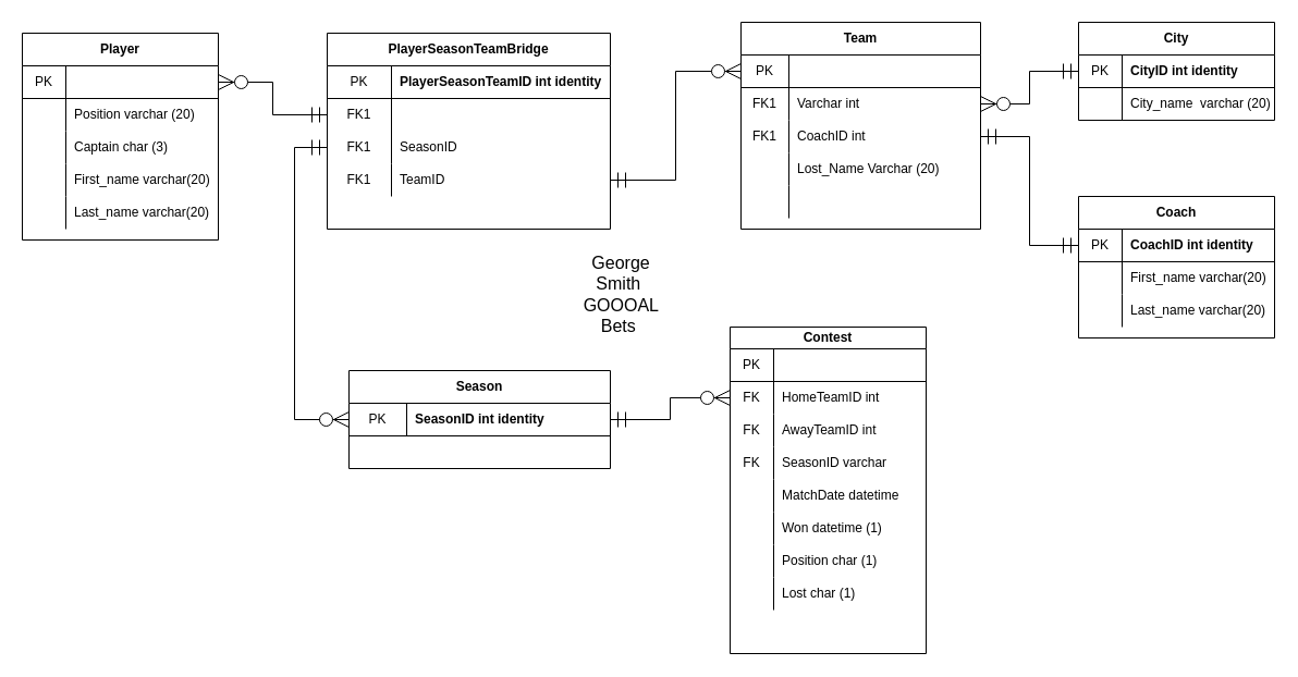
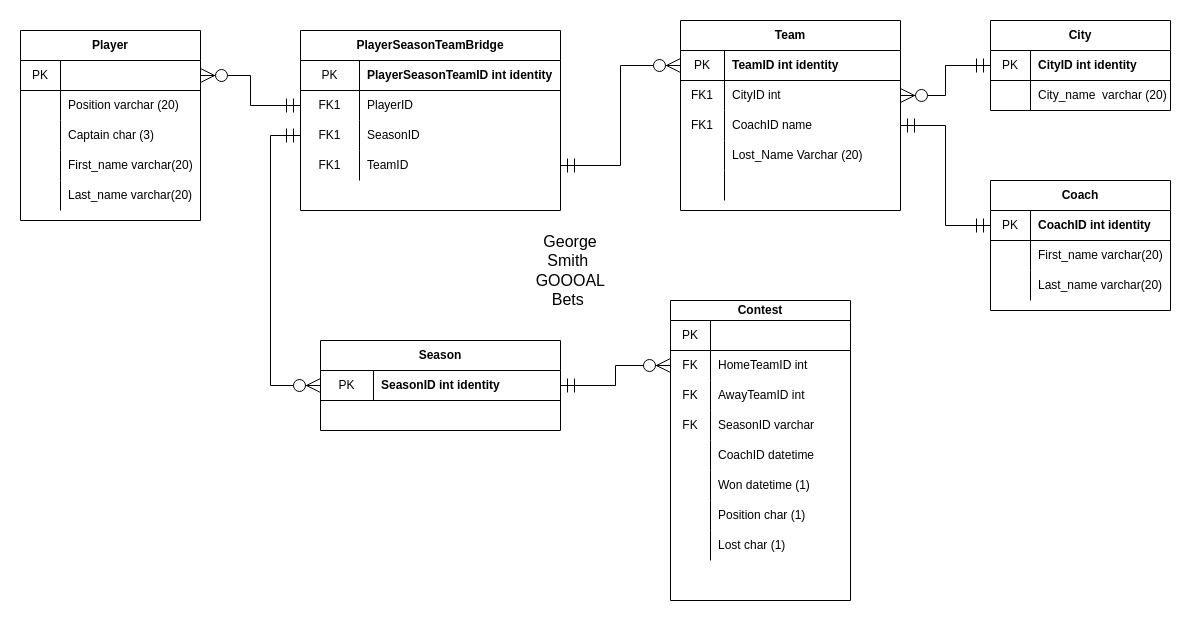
+ <mxCell id="37" value="&lt;b&gt;TeamID int identity&amp;nbsp;&lt;/b&gt;" style="shape=partialRectangle;html=1;whiteSpace=wrap;connectable=0;fillColor=none;top=0;left=0;bottom=0;right=0;align=left;spacingLeft=6;overflow=hidden;" parent="35" vertex="1"><mxGeometry x="44" width="176" height="30" as="geometry" /></mxCell>
- <mxCell id="40" value="Varchar int&amp;nbsp;" style="shape=partialRectangle;html=1;whiteSpace=wrap;connectable=0;fillColor=none;top=0;left=0;bottom=0;right=0;align=left;spacingLeft=6;overflow=hidden;" parent="38" vertex="1"><mxGeometry x="44" width="176" height="30" as="geometry" /></mxCell>
+ <mxCell id="40" value="CityID int&amp;nbsp;" style="shape=partialRectangle;html=1;whiteSpace=wrap;connectable=0;fillColor=none;top=0;left=0;bottom=0;right=0;align=left;spacingLeft=6;overflow=hidden;" parent="38" vertex="1"><mxGeometry x="44" width="176" height="30" as="geometry" /></mxCell>
+ <mxCell id="87" value="PlayerID" style="shape=partialRectangle;html=1;whiteSpace=wrap;connectable=0;fillColor=none;top=0;left=0;bottom=0;right=0;align=left;spacingLeft=6;overflow=hidden;" parent="85" vertex="1"><mxGeometry x="59" width="201" height="30" as="geometry" /></mxCell>
- <mxCell id="43" value="CoachID int&amp;nbsp;" style="shape=partialRectangle;html=1;whiteSpace=wrap;connectable=0;fillColor=none;top=0;left=0;bottom=0;right=0;align=left;spacingLeft=6;overflow=hidden;" parent="41" vertex="1"><mxGeometry x="44" width="176" height="30" as="geometry" /></mxCell>
+ <mxCell id="43" value="CoachID name&amp;nbsp;" style="shape=partialRectangle;html=1;whiteSpace=wrap;connectable=0;fillColor=none;top=0;left=0;bottom=0;right=0;align=left;spacingLeft=6;overflow=hidden;" parent="41" vertex="1"><mxGeometry x="44" width="176" height="30" as="geometry" /></mxCell>
- <mxCell id="65" value="MatchDate datetime" style="shape=partialRectangle;html=1;whiteSpace=wrap;connectable=0;fillColor=none;top=0;left=0;bottom=0;right=0;align=left;spacingLeft=6;overflow=hidden;" parent="63" vertex="1"><mxGeometry x="40" width="140" height="30" as="geometry" /></mxCell>
+ <mxCell id="65" value="CoachID datetime" style="shape=partialRectangle;html=1;whiteSpace=wrap;connectable=0;fillColor=none;top=0;left=0;bottom=0;right=0;align=left;spacingLeft=6;overflow=hidden;" parent="63" vertex="1"><mxGeometry x="40" width="140" height="30" as="geometry" /></mxCell>
